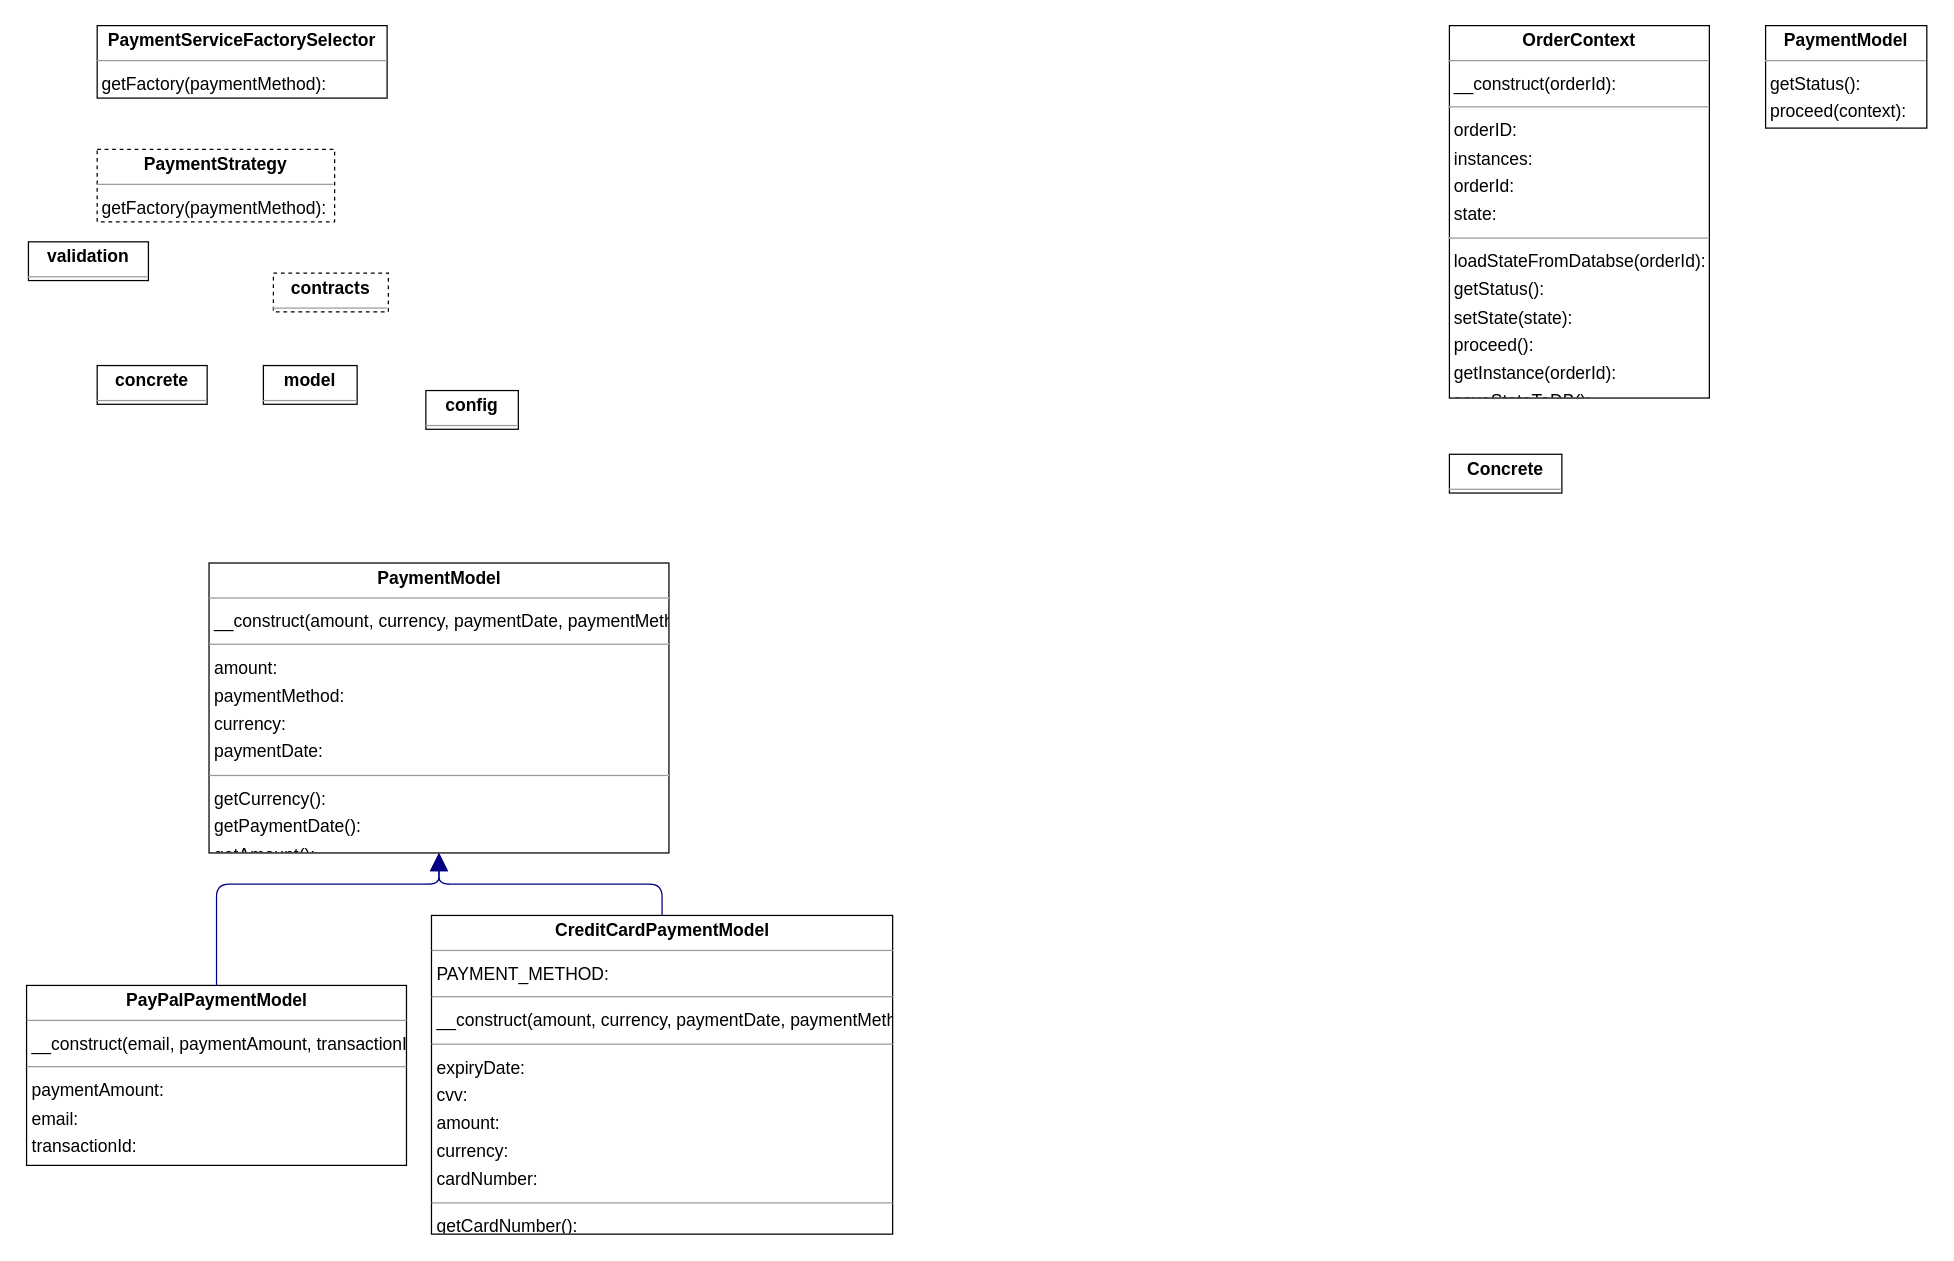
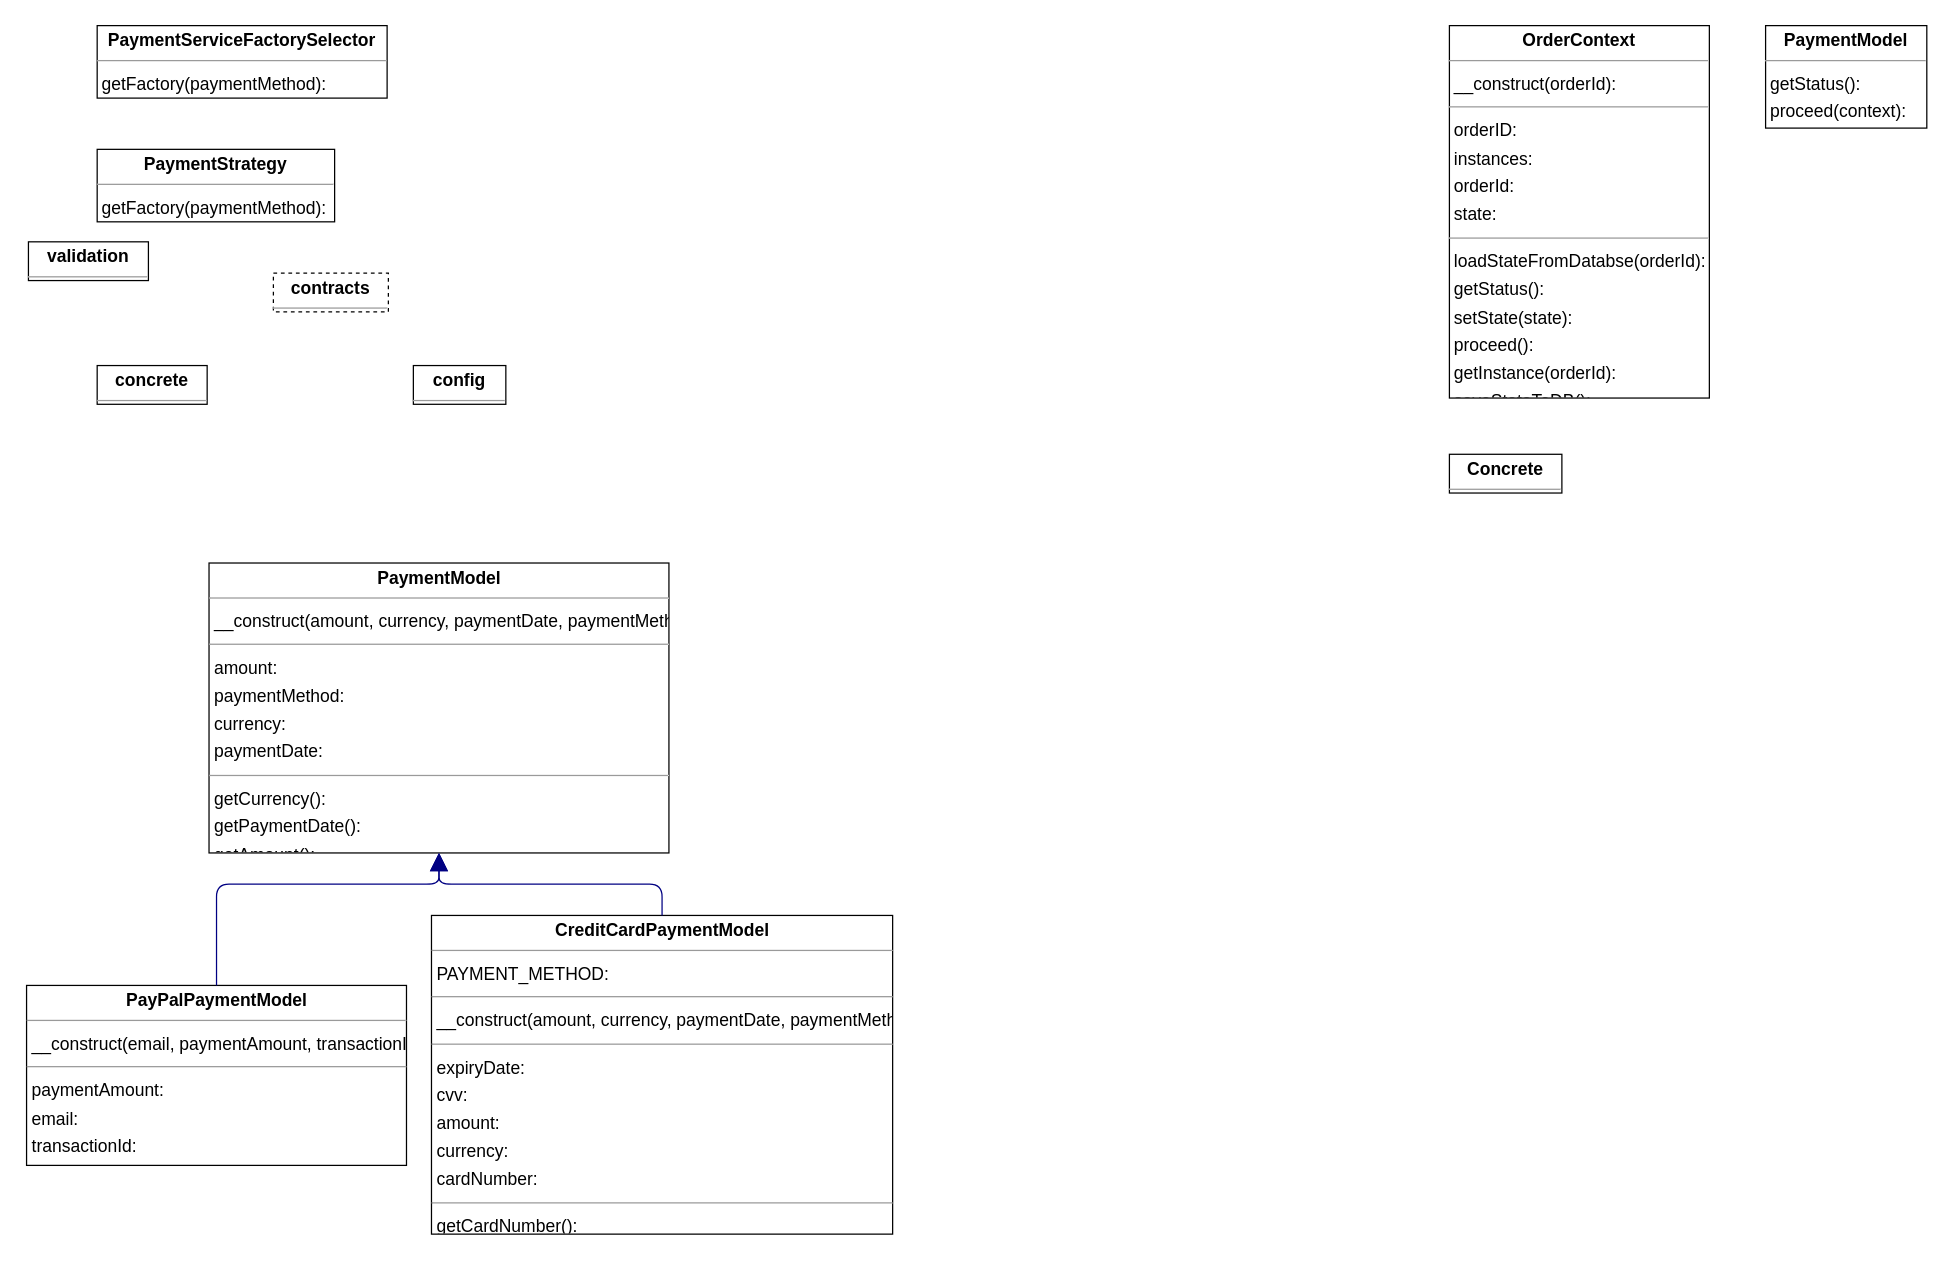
- <mxCell id="3" value="&lt;p style=&quot;margin:0px;margin-top:4px;text-align:center;&quot;&gt;&lt;b&gt;PaymentStrategy&lt;/b&gt;&lt;/p&gt;&lt;hr size=&quot;1&quot;/&gt;&lt;p style=&quot;margin:0 0 0 4px;line-height:1.6;&quot;&gt; getFactory(paymentMethod): &lt;/p&gt;" style="verticalAlign=top;align=left;overflow=fill;fontSize=14;fontFamily=Helvetica;html=1;rounded=0;shadow=0;comic=0;labelBackgroundColor=none;strokeWidth=1;dashed=1;" vertex="1" parent="1"><mxGeometry x="77" y="119" width="190" height="58" as="geometry" /></mxCell>
+ <mxCell id="3" value="&lt;p style=&quot;margin:0px;margin-top:4px;text-align:center;&quot;&gt;&lt;b&gt;PaymentStrategy&lt;/b&gt;&lt;/p&gt;&lt;hr size=&quot;1&quot;/&gt;&lt;p style=&quot;margin:0 0 0 4px;line-height:1.6;&quot;&gt; getFactory(paymentMethod): &lt;/p&gt;" style="verticalAlign=top;align=left;overflow=fill;fontSize=14;fontFamily=Helvetica;html=1;rounded=0;shadow=0;comic=0;labelBackgroundColor=none;strokeWidth=1;" vertex="1" parent="1"><mxGeometry x="77" y="119" width="190" height="58" as="geometry" /></mxCell>
- <mxCell id="7" value="&lt;p style=&quot;margin:0px;margin-top:4px;text-align:center;&quot;&gt;&lt;b&gt;model&lt;/b&gt;&lt;/p&gt;&lt;hr size=&quot;1&quot;/&gt;" style="verticalAlign=top;align=left;overflow=fill;fontSize=14;fontFamily=Helvetica;html=1;rounded=0;shadow=0;comic=0;labelBackgroundColor=none;strokeWidth=1;" vertex="1" parent="1"><mxGeometry x="210" y="292" width="75" height="31" as="geometry" /></mxCell>
- <mxCell id="5" value="&lt;p style=&quot;margin:0px;margin-top:4px;text-align:center;&quot;&gt;&lt;b&gt;config&lt;/b&gt;&lt;/p&gt;&lt;hr size=&quot;1&quot;/&gt;" style="verticalAlign=top;align=left;overflow=fill;fontSize=14;fontFamily=Helvetica;html=1;rounded=0;shadow=0;comic=0;labelBackgroundColor=none;strokeWidth=1;" vertex="1" parent="1"><mxGeometry x="340" y="312" width="74" height="31" as="geometry" /></mxCell>
+ <mxCell id="5" value="&lt;p style=&quot;margin:0px;margin-top:4px;text-align:center;&quot;&gt;&lt;b&gt;config&lt;/b&gt;&lt;/p&gt;&lt;hr size=&quot;1&quot;/&gt;" style="verticalAlign=top;align=left;overflow=fill;fontSize=14;fontFamily=Helvetica;html=1;rounded=0;shadow=0;comic=0;labelBackgroundColor=none;strokeWidth=1;" vertex="1" parent="1"><mxGeometry x="330" y="292" width="74" height="31" as="geometry" /></mxCell>
